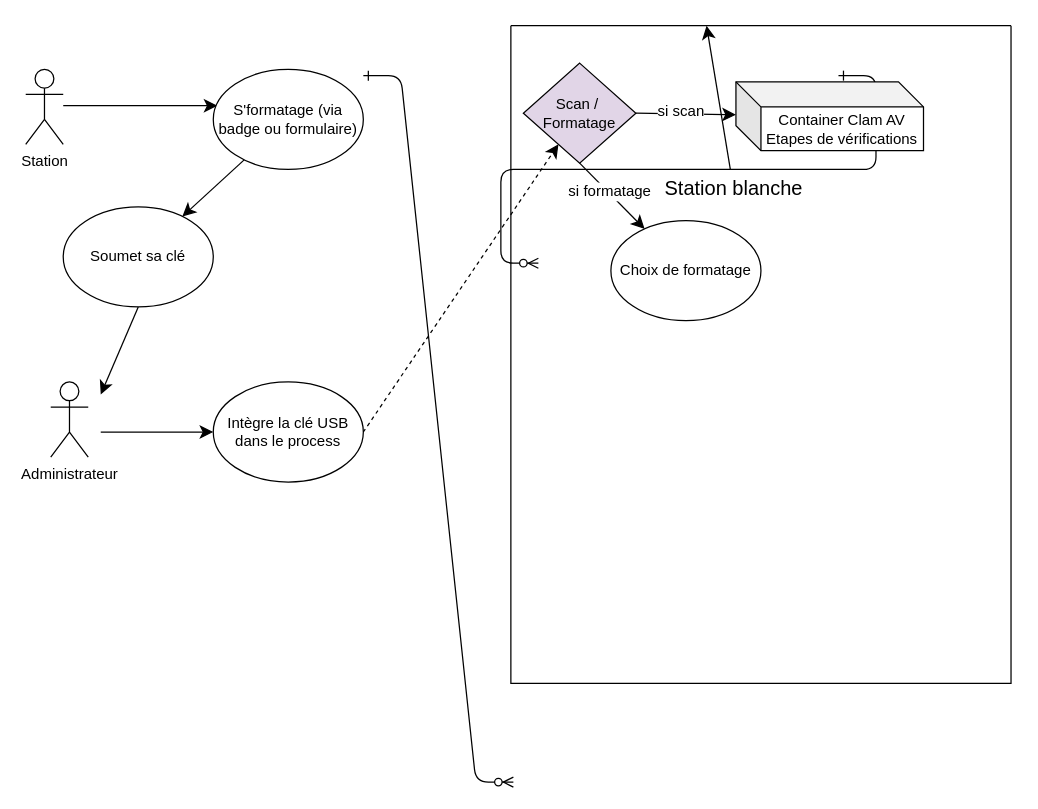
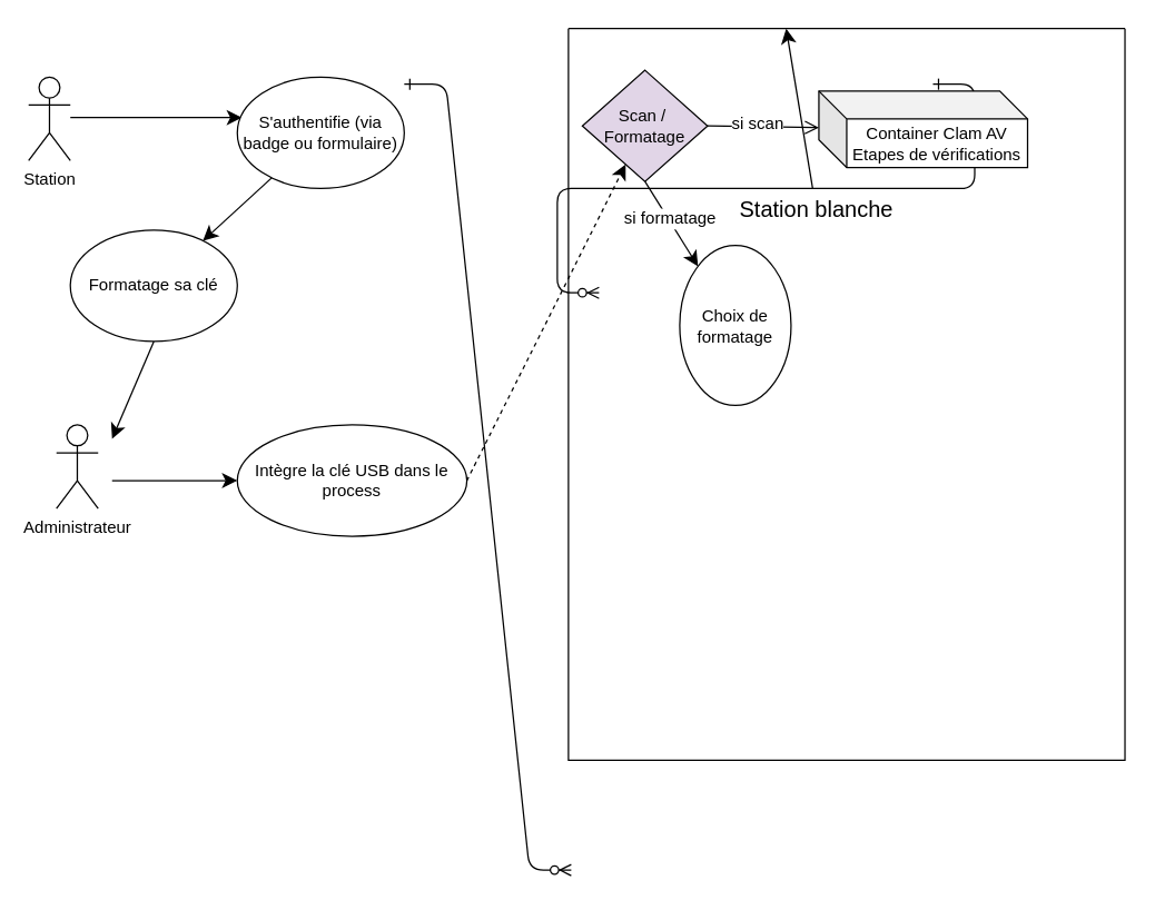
- <mxCell id="10" style="edgeStyle=none;curved=1;rounded=0;orthogonalLoop=1;jettySize=auto;html=1;exitX=1;exitY=0.5;exitDx=0;exitDy=0;fontSize=12;startSize=8;endSize=8;" edge="1" parent="6" source="14" target="9"><mxGeometry relative="1" as="geometry" /></mxCell>
+ <mxCell id="10" style="edgeStyle=none;curved=1;rounded=0;orthogonalLoop=1;jettySize=auto;html=1;exitX=1;exitY=0.5;exitDx=0;exitDy=0;fontSize=12;startSize=8;endSize=8;endArrow=open;" edge="1" parent="6" source="14" target="9"><mxGeometry relative="1" as="geometry" /></mxCell>
- <mxCell id="22" value="S'formatage (via badge ou formulaire)" style="ellipse;whiteSpace=wrap;html=1;" vertex="1" parent="1"><mxGeometry x="170" y="55" width="120" height="80" as="geometry" /></mxCell>
+ <mxCell id="22" value="S'authentifie (via badge ou formulaire)" style="ellipse;whiteSpace=wrap;html=1;" vertex="1" parent="1"><mxGeometry x="170" y="55" width="120" height="80" as="geometry" /></mxCell>
- <mxCell id="16" value="Soumet sa clé" style="ellipse;whiteSpace=wrap;html=1;" vertex="1" parent="1"><mxGeometry x="50" y="165" width="120" height="80" as="geometry" /></mxCell>
+ <mxCell id="16" value="Formatage sa clé" style="ellipse;whiteSpace=wrap;html=1;" vertex="1" parent="1"><mxGeometry x="50" y="165" width="120" height="80" as="geometry" /></mxCell>
- <mxCell id="15" value="Choix de formatage" style="ellipse;whiteSpace=wrap;html=1;" vertex="1" parent="6"><mxGeometry x="80" y="156" width="120" height="80" as="geometry" /></mxCell>
+ <mxCell id="15" value="Choix de formatage" style="ellipse;whiteSpace=wrap;html=1;" vertex="1" parent="6"><mxGeometry x="80" y="156" width="80" height="115" as="geometry" /></mxCell>
- <mxCell id="20" value="Intègre la clé USB dans le process" style="ellipse;whiteSpace=wrap;html=1;" vertex="1" parent="1"><mxGeometry x="170" y="305" width="120" height="80" as="geometry" /></mxCell>
+ <mxCell id="20" value="Intègre la clé USB dans le process" style="ellipse;whiteSpace=wrap;html=1;" vertex="1" parent="1"><mxGeometry x="170" y="305" width="165" height="80" as="geometry" /></mxCell>
